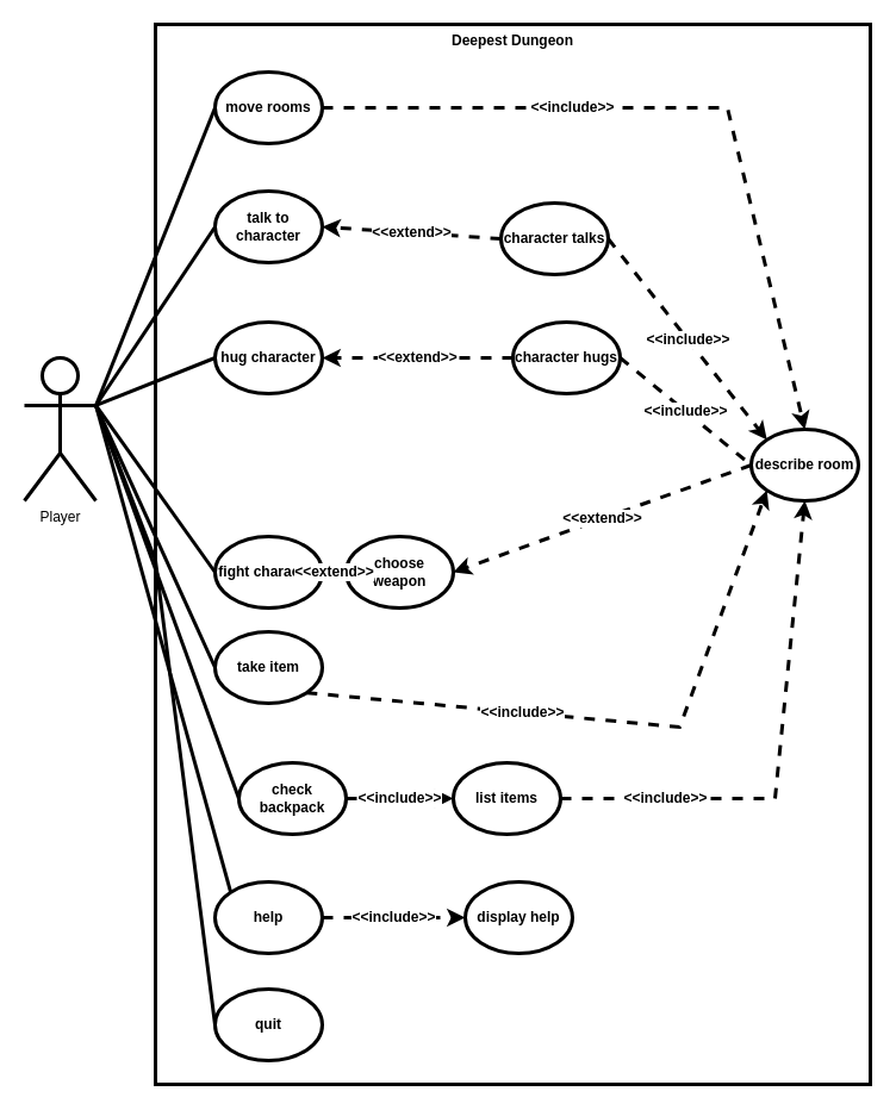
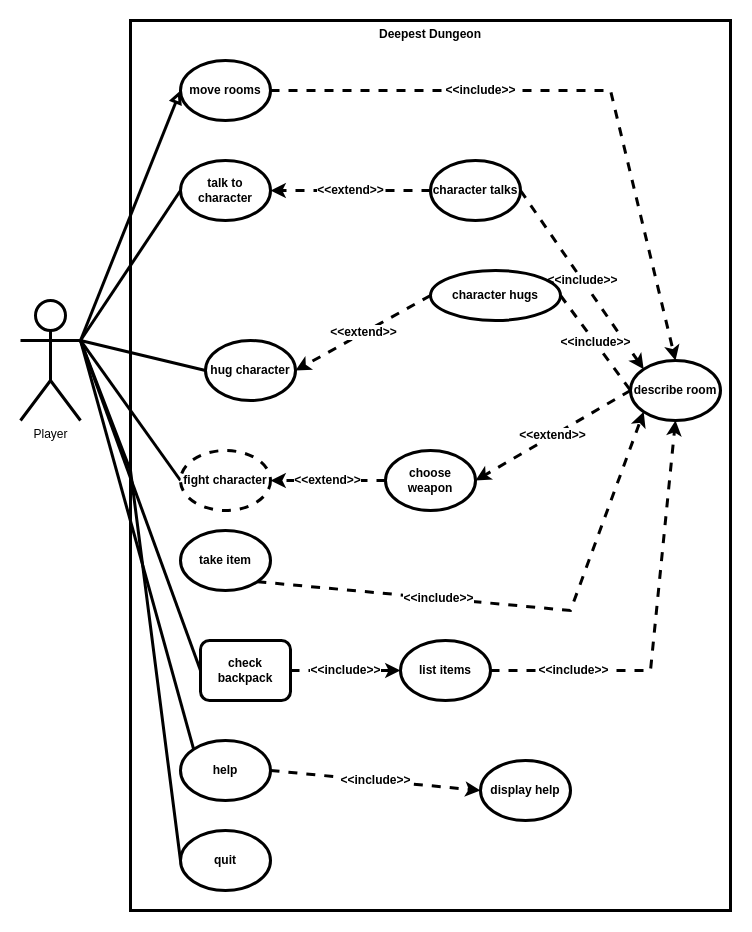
- <mxCell id="3" style="edgeStyle=none;rounded=0;orthogonalLoop=1;jettySize=auto;html=1;exitX=1;exitY=0.333;exitDx=0;exitDy=0;exitPerimeter=0;entryX=0;entryY=0.5;entryDx=0;entryDy=0;fontSize=12;strokeWidth=3;endArrow=none;endFill=0;" parent="1" source="11" target="13" edge="1"><mxGeometry relative="1" as="geometry" /></mxCell>
+ <mxCell id="3" style="edgeStyle=none;rounded=0;orthogonalLoop=1;jettySize=auto;html=1;exitX=1;exitY=0.333;exitDx=0;exitDy=0;exitPerimeter=0;entryX=0;entryY=0.5;entryDx=0;entryDy=0;fontSize=12;strokeWidth=3;endArrow=block;endFill=0;" parent="1" source="11" target="13" edge="1"><mxGeometry relative="1" as="geometry" /></mxCell>
- <mxCell id="27" value="character talks" style="ellipse;whiteSpace=wrap;html=1;verticalAlign=middle;strokeWidth=3;fontSize=12;fontStyle=1" parent="1" vertex="1"><mxGeometry x="420" y="170" width="90" height="60" as="geometry" /></mxCell>
+ <mxCell id="27" value="character talks" style="ellipse;whiteSpace=wrap;html=1;verticalAlign=middle;strokeWidth=3;fontSize=12;fontStyle=1" parent="1" vertex="1"><mxGeometry x="430" y="160" width="90" height="60" as="geometry" /></mxCell>
- <mxCell id="15" value="hug character" style="ellipse;whiteSpace=wrap;html=1;verticalAlign=middle;fontStyle=1;strokeWidth=3;" parent="1" vertex="1"><mxGeometry x="180" y="270" width="90" height="60" as="geometry" /></mxCell>
+ <mxCell id="15" value="hug character" style="ellipse;whiteSpace=wrap;html=1;verticalAlign=middle;fontStyle=1;strokeWidth=3;" parent="1" vertex="1"><mxGeometry x="205" y="340" width="90" height="60" as="geometry" /></mxCell>
- <mxCell id="29" value="character hugs" style="ellipse;whiteSpace=wrap;html=1;verticalAlign=middle;strokeWidth=3;fontSize=12;fontStyle=1" parent="1" vertex="1"><mxGeometry x="430" y="270" width="90" height="60" as="geometry" /></mxCell>
+ <mxCell id="29" value="character hugs" style="ellipse;whiteSpace=wrap;html=1;verticalAlign=middle;strokeWidth=3;fontSize=12;fontStyle=1" parent="1" vertex="1"><mxGeometry x="430" y="270" width="130" height="50" as="geometry" /></mxCell>
- <mxCell id="7" style="edgeStyle=none;rounded=0;orthogonalLoop=1;jettySize=auto;html=1;exitX=1;exitY=0.333;exitDx=0;exitDy=0;exitPerimeter=0;entryX=0;entryY=0.5;entryDx=0;entryDy=0;fontSize=12;endArrow=none;endFill=0;strokeWidth=3;" parent="1" source="11" target="17" edge="1"><mxGeometry relative="1" as="geometry" /></mxCell>
- <mxCell id="16" value="fight character" style="ellipse;whiteSpace=wrap;html=1;verticalAlign=middle;fontStyle=1;strokeWidth=3;" parent="1" vertex="1"><mxGeometry x="180" y="450" width="90" height="60" as="geometry" /></mxCell>
+ <mxCell id="16" value="fight character" style="ellipse;whiteSpace=wrap;html=1;verticalAlign=middle;fontStyle=1;strokeWidth=3;dashed=1;" parent="1" vertex="1"><mxGeometry x="180" y="450" width="90" height="60" as="geometry" /></mxCell>
- <mxCell id="28" value="choose &lt;br&gt;weapon" style="ellipse;whiteSpace=wrap;html=1;verticalAlign=middle;strokeWidth=3;fontSize=12;fontStyle=1" parent="1" vertex="1"><mxGeometry x="290" y="450" width="90" height="60" as="geometry" /></mxCell>
+ <mxCell id="28" value="choose &lt;br&gt;weapon" style="ellipse;whiteSpace=wrap;html=1;verticalAlign=middle;strokeWidth=3;fontSize=12;fontStyle=1" parent="1" vertex="1"><mxGeometry x="385" y="450" width="90" height="60" as="geometry" /></mxCell>
- <mxCell id="18" value="check &lt;br&gt;backpack" style="ellipse;whiteSpace=wrap;html=1;verticalAlign=middle;fontStyle=1;strokeWidth=3;" parent="1" vertex="1"><mxGeometry x="200" y="640" width="90" height="60" as="geometry" /></mxCell>
+ <mxCell id="18" value="check &lt;br&gt;backpack" style="whiteSpace=wrap;html=1;verticalAlign=middle;fontStyle=1;strokeWidth=3;rounded=1;" parent="1" vertex="1"><mxGeometry x="200" y="640" width="90" height="60" as="geometry" /></mxCell>
- <mxCell id="21" value="list items" style="ellipse;whiteSpace=wrap;html=1;verticalAlign=middle;strokeWidth=3;fontSize=12;fontStyle=1" parent="1" vertex="1"><mxGeometry x="380" y="640" width="90" height="60" as="geometry" /></mxCell>
+ <mxCell id="21" value="list items" style="ellipse;whiteSpace=wrap;html=1;verticalAlign=middle;strokeWidth=3;fontSize=12;fontStyle=1" parent="1" vertex="1"><mxGeometry x="400" y="640" width="90" height="60" as="geometry" /></mxCell>
- <mxCell id="35" value="display help" style="ellipse;whiteSpace=wrap;html=1;verticalAlign=middle;strokeWidth=3;fontSize=12;fontStyle=1" parent="1" vertex="1"><mxGeometry x="390" y="740" width="90" height="60" as="geometry" /></mxCell>
+ <mxCell id="35" value="display help" style="ellipse;whiteSpace=wrap;html=1;verticalAlign=middle;strokeWidth=3;fontSize=12;fontStyle=1" parent="1" vertex="1"><mxGeometry x="480" y="760" width="90" height="60" as="geometry" /></mxCell>
